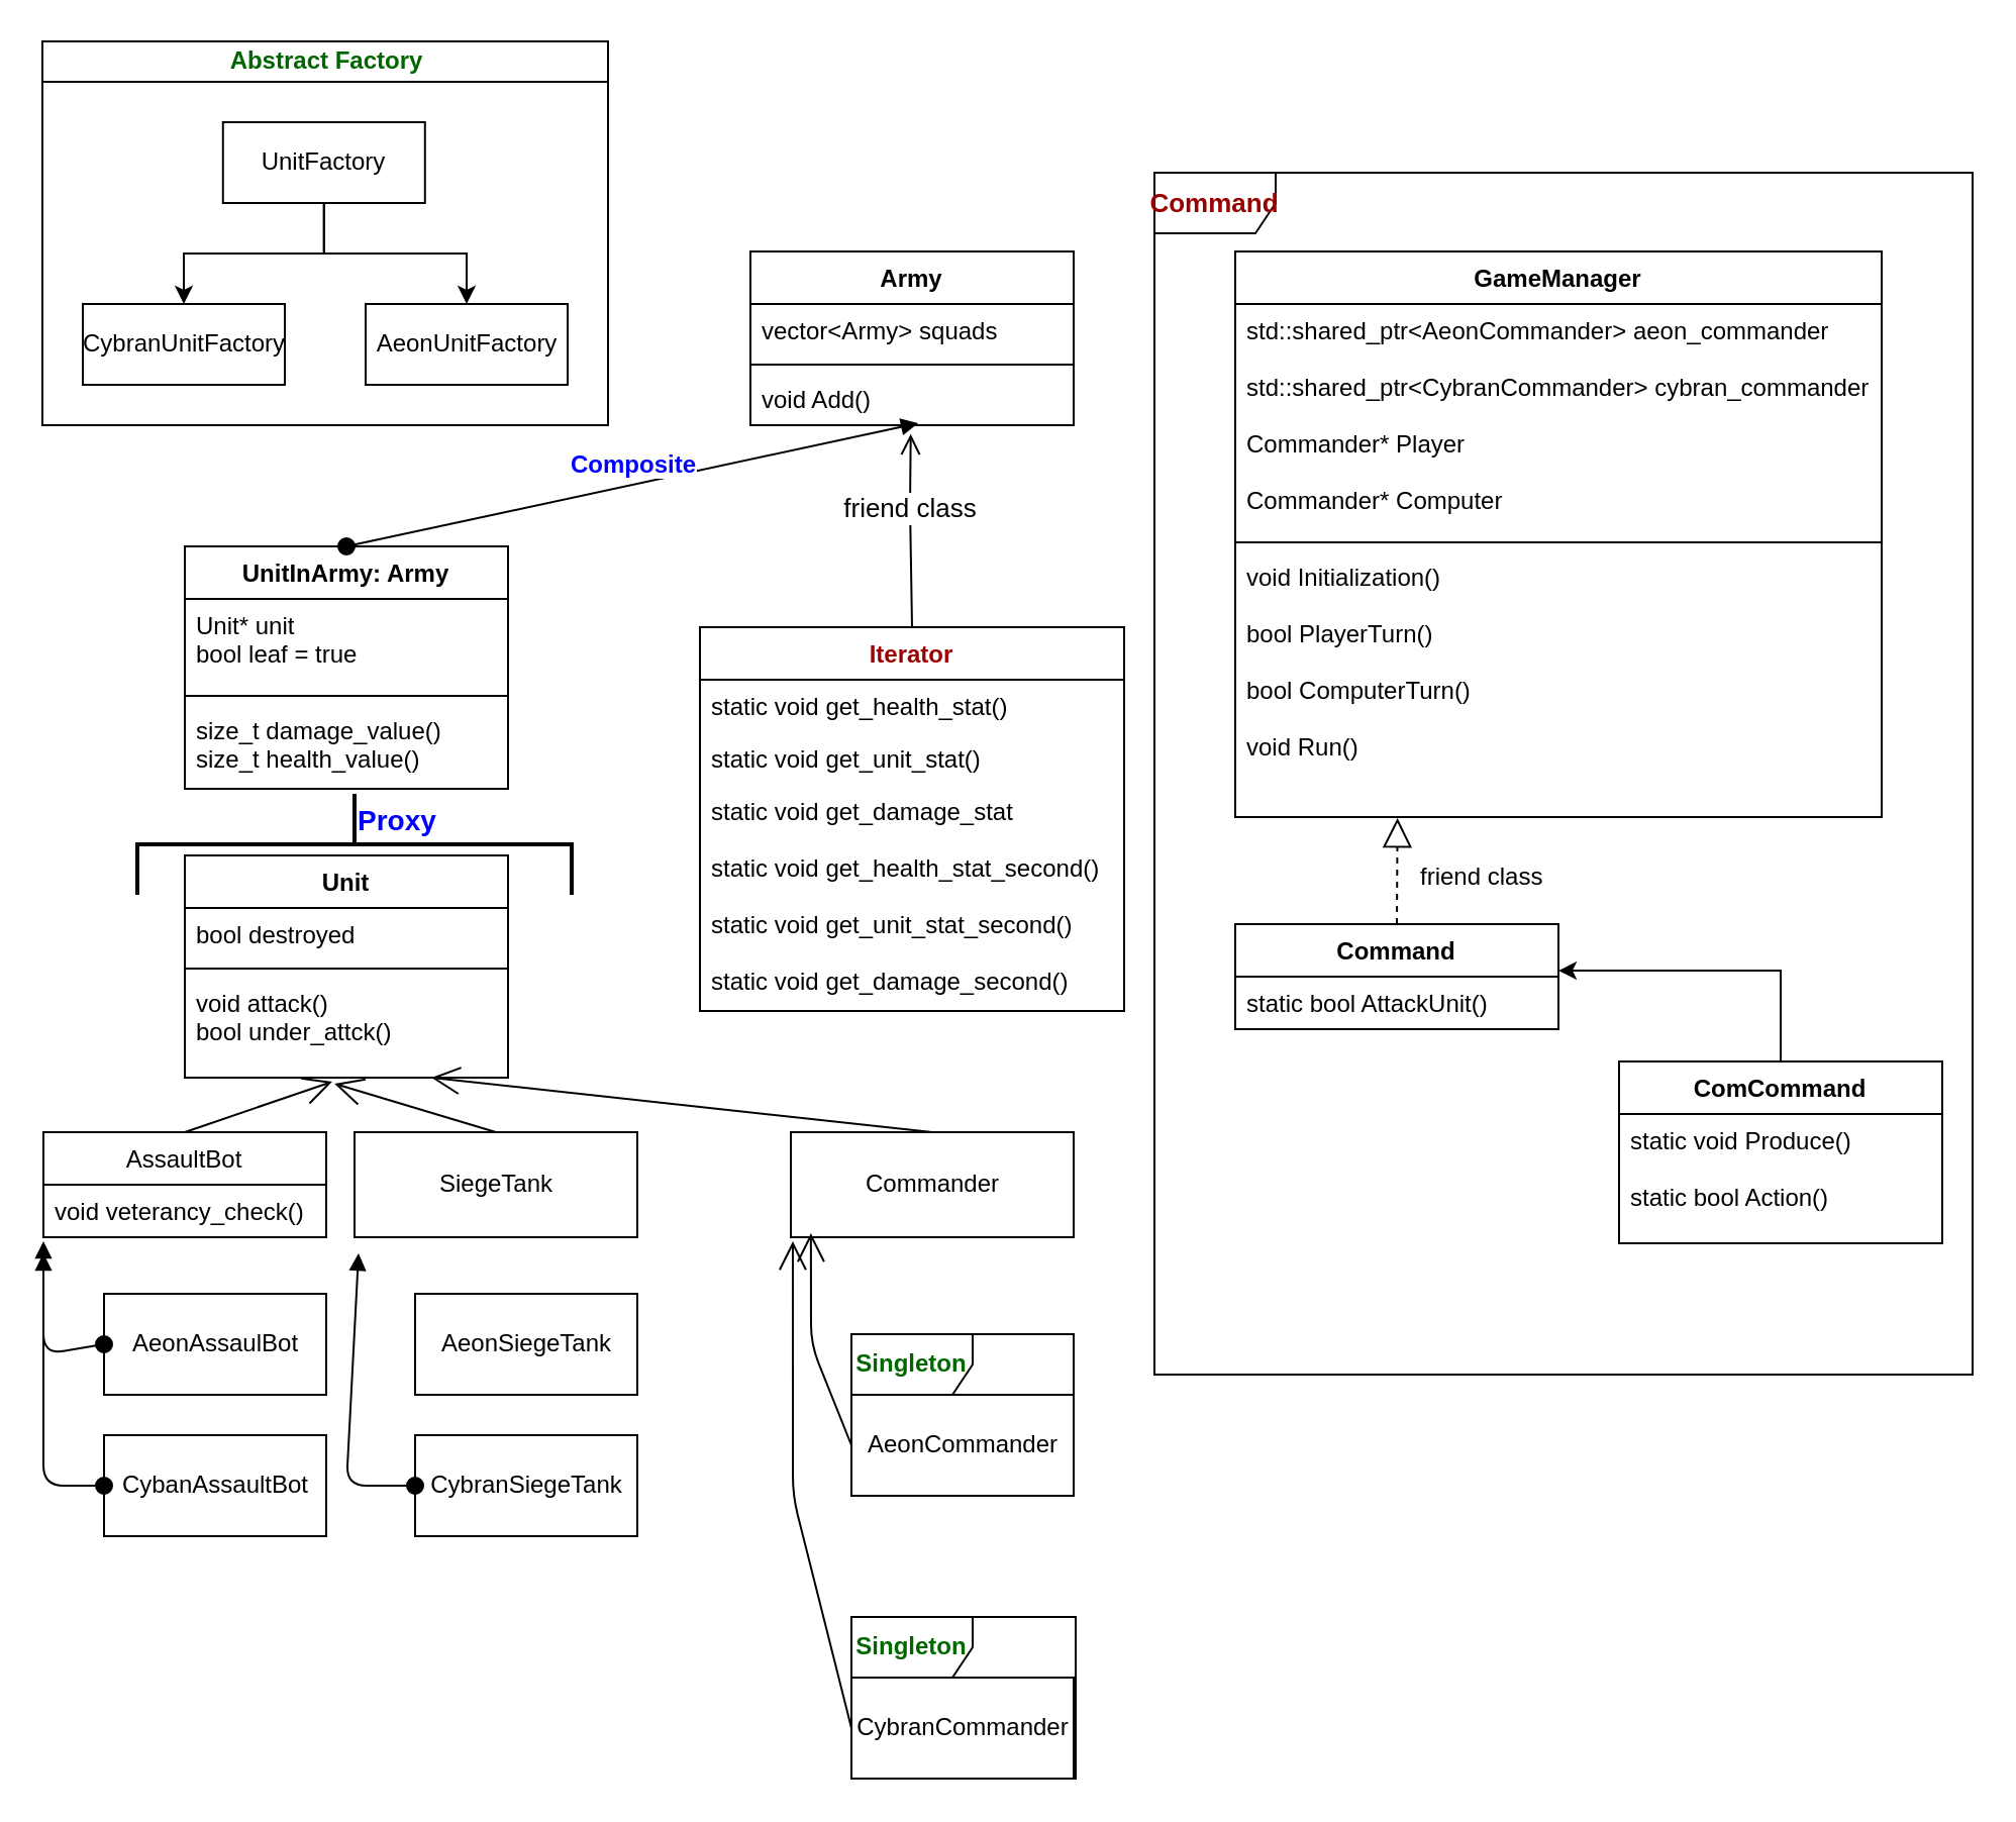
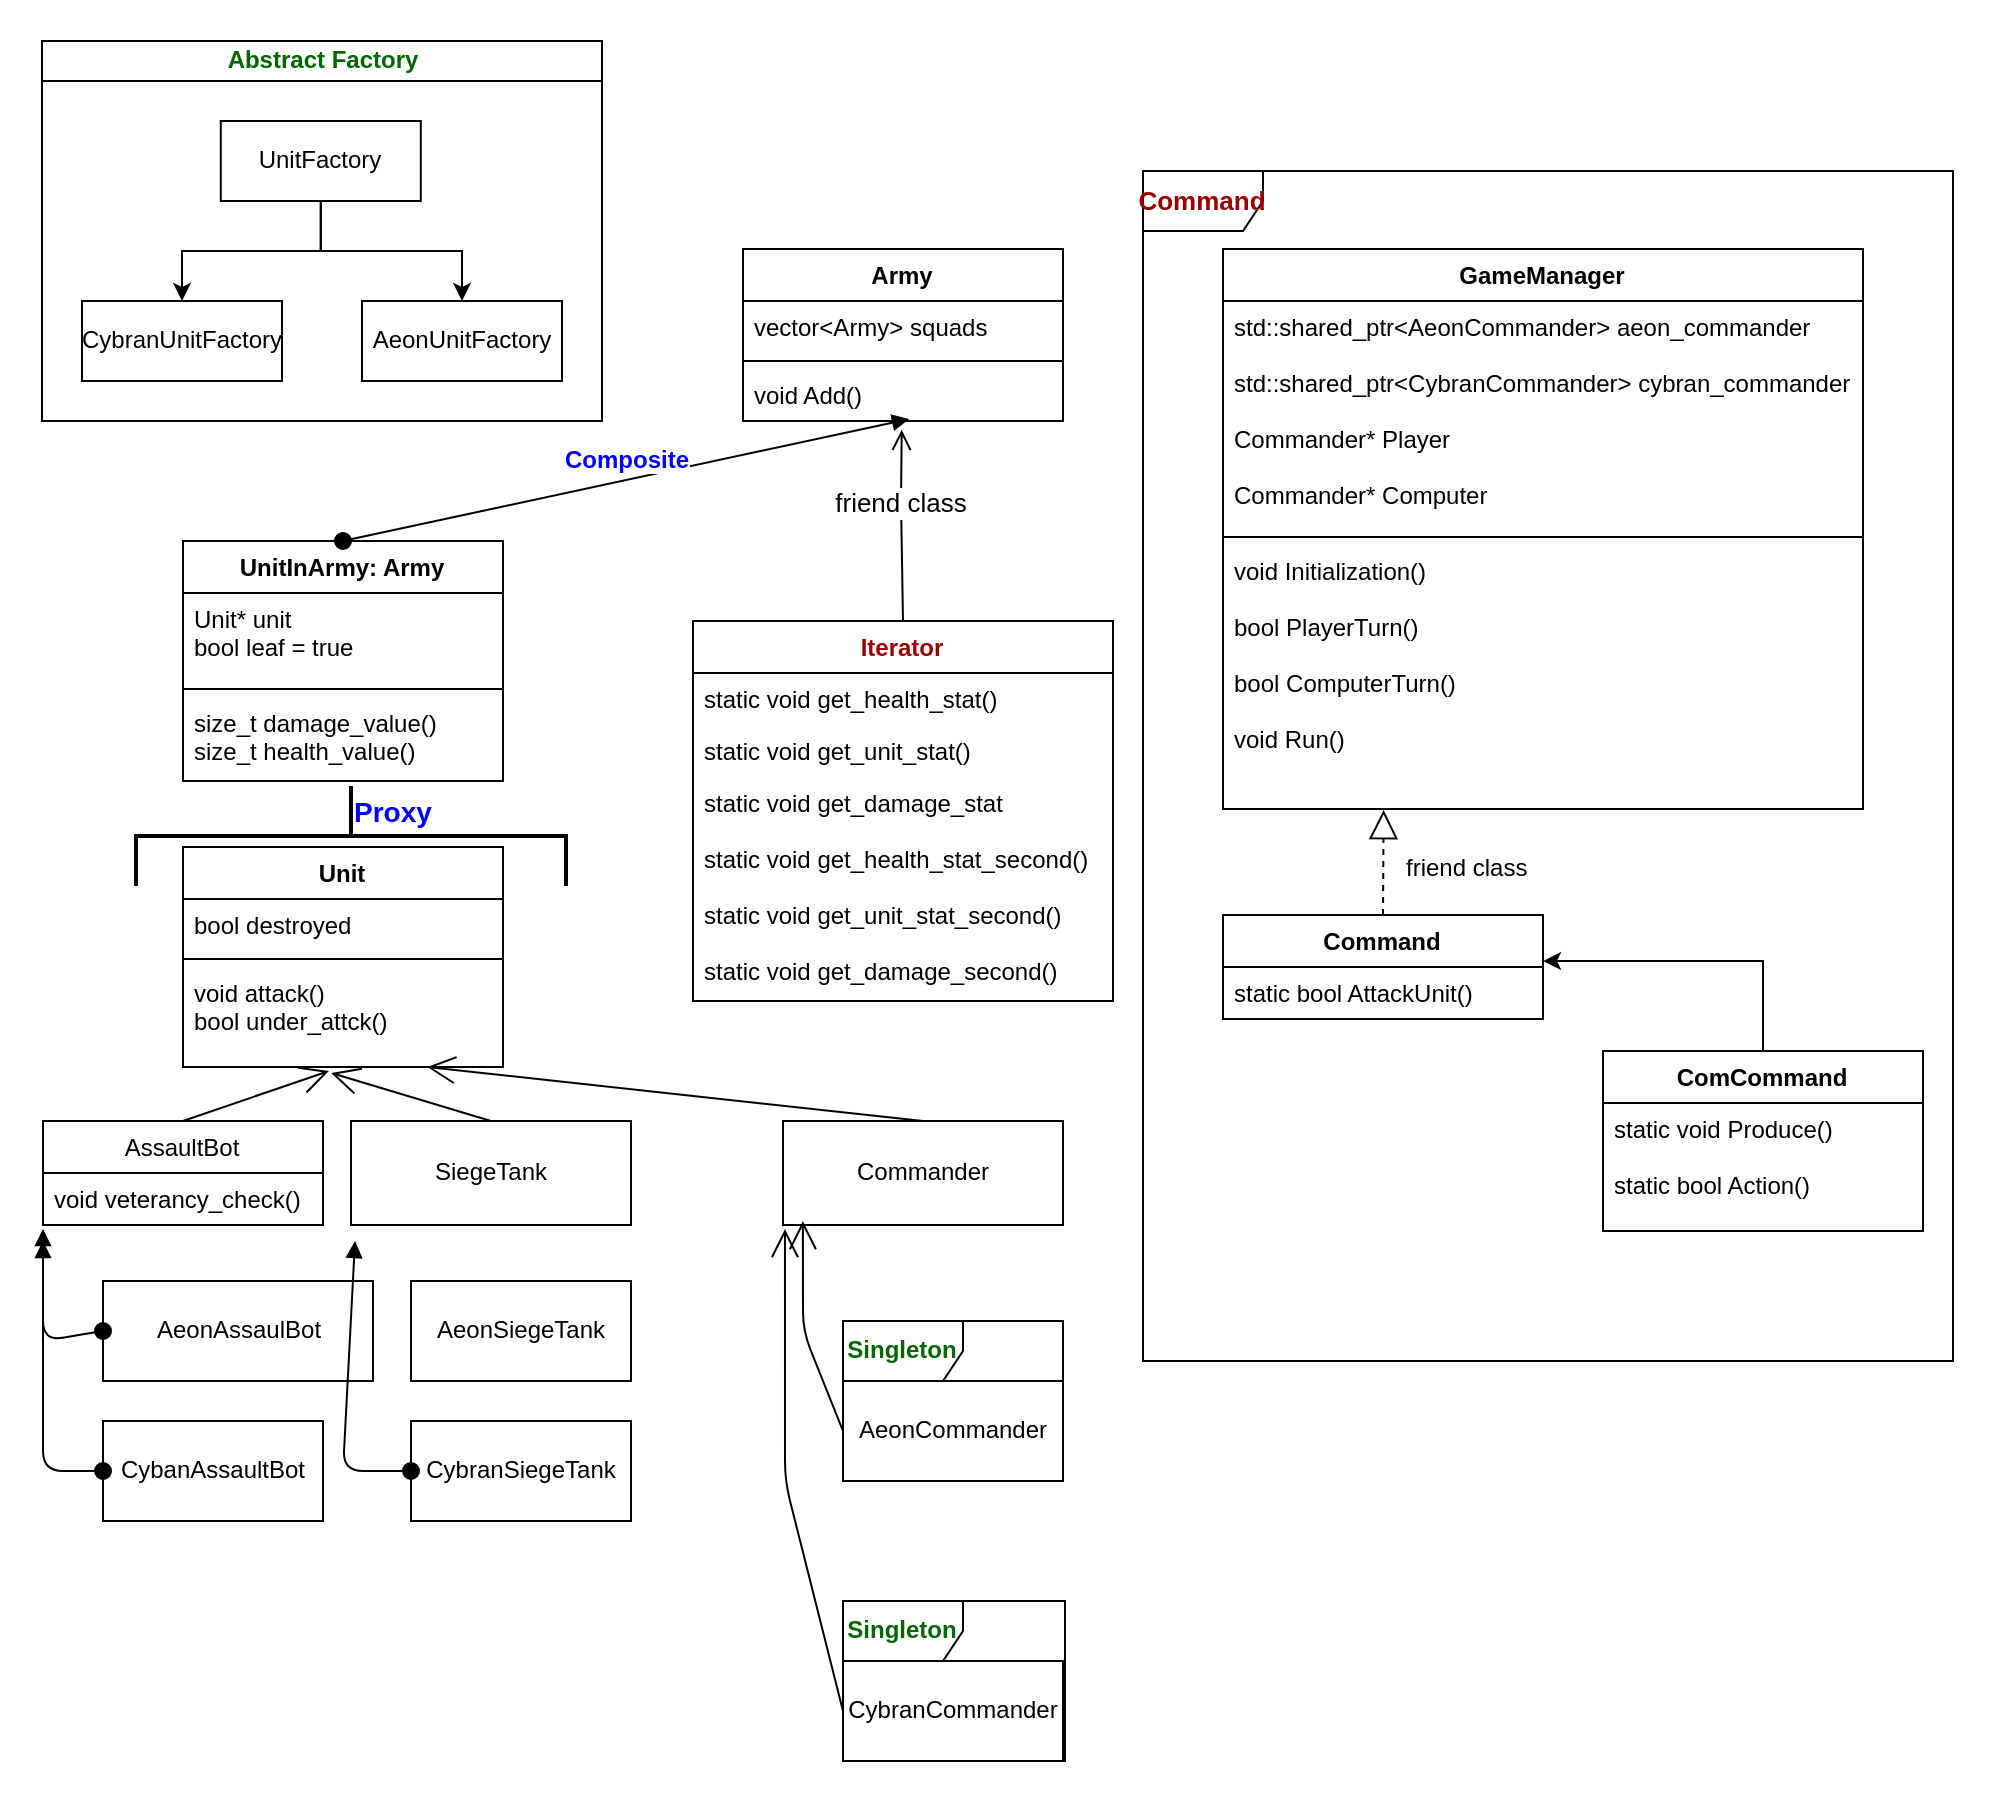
- <mxCell id="25" value="AeonAssaulBot" style="html=1;" vertex="1" parent="1"><mxGeometry x="51" y="640" width="110" height="50" as="geometry" /></mxCell>
+ <mxCell id="25" value="AeonAssaulBot" style="html=1;" vertex="1" parent="1"><mxGeometry x="51" y="640" width="135" height="50" as="geometry" /></mxCell>
